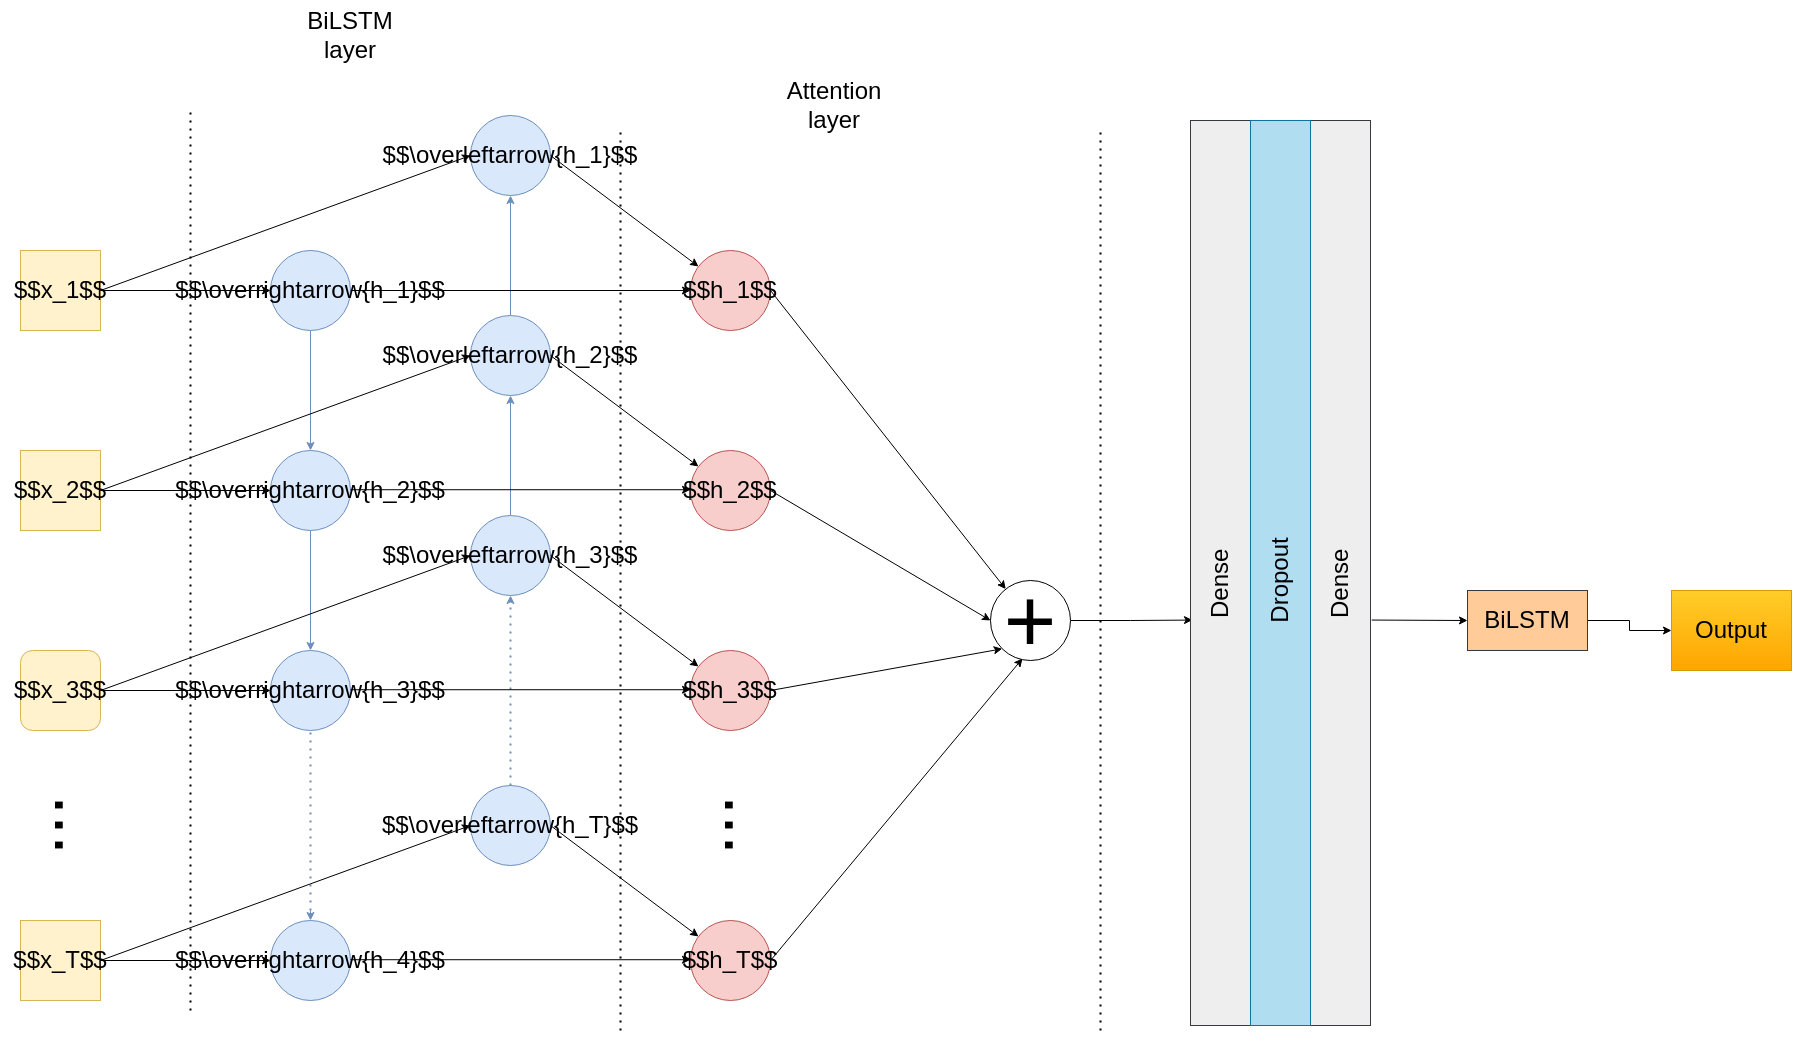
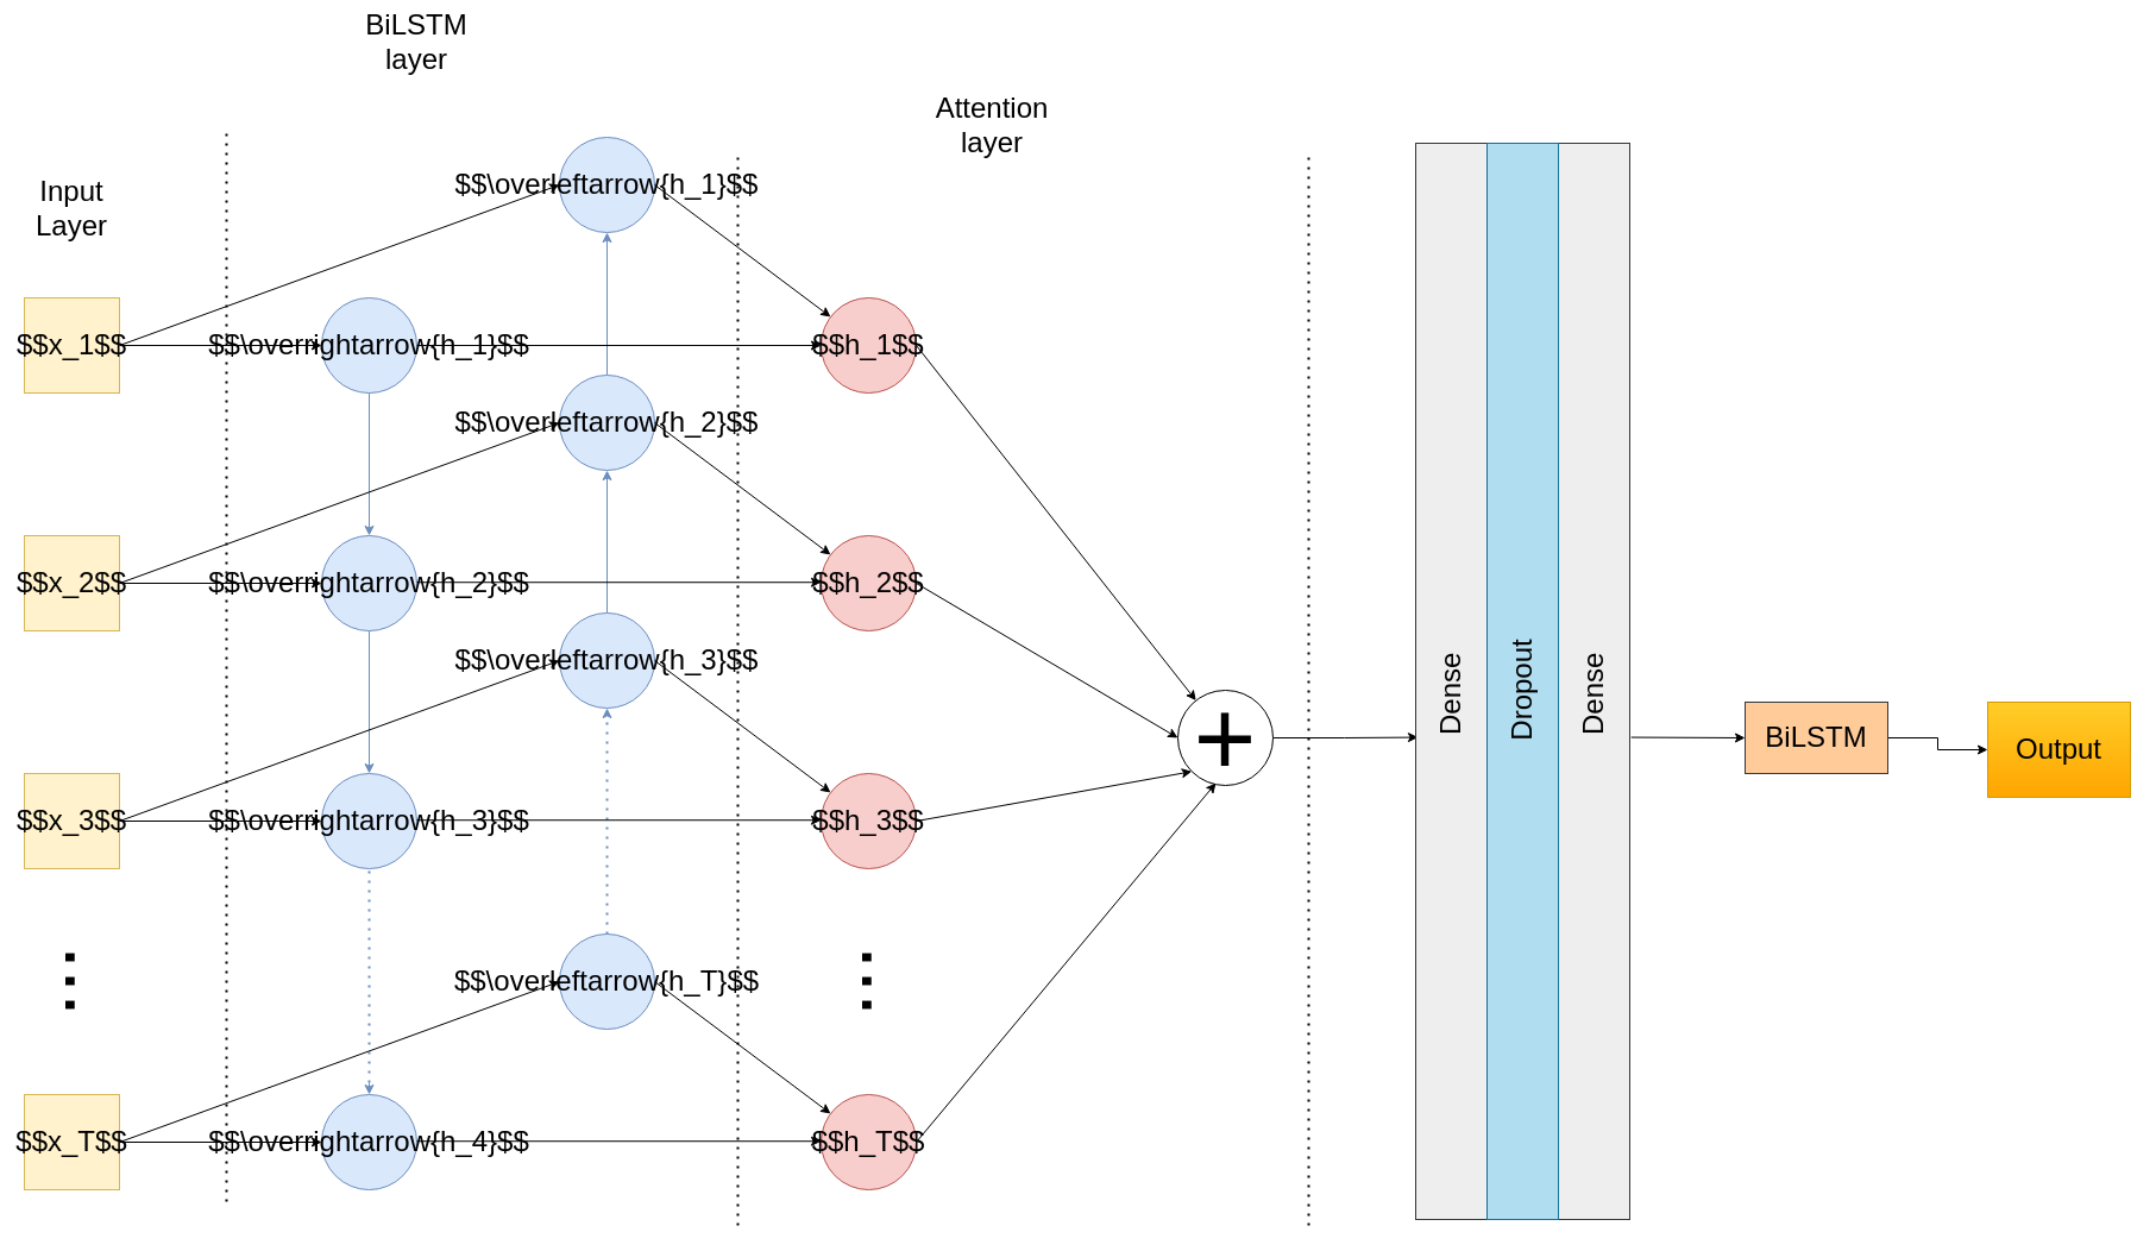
+ <mxCell id="30" value="&lt;font style=&quot;font-size: 24px;&quot;&gt;Input Layer&lt;/font&gt;" style="text;html=1;strokeColor=none;fillColor=none;align=center;verticalAlign=middle;whiteSpace=wrap;rounded=0;movable=0;resizable=0;rotatable=0;deletable=0;editable=0;locked=1;connectable=0;" vertex="1" parent="1"><mxGeometry x="30" y="160" width="60" height="30" as="geometry" /></mxCell>
- <mxCell id="5" value="&lt;font style=&quot;font-size: 24px;&quot;&gt;$$x_3$$&lt;/font&gt;" style="whiteSpace=wrap;html=1;aspect=fixed;fillColor=#fff2cc;strokeColor=#d6b656;movable=0;resizable=0;rotatable=0;deletable=0;editable=0;locked=1;connectable=0;rounded=1;" vertex="1" parent="1"><mxGeometry x="20" y="650" width="80" height="80" as="geometry" /></mxCell>
+ <mxCell id="5" value="&lt;font style=&quot;font-size: 24px;&quot;&gt;$$x_3$$&lt;/font&gt;" style="whiteSpace=wrap;html=1;aspect=fixed;rounded=0;fillColor=#fff2cc;strokeColor=#d6b656;movable=0;resizable=0;rotatable=0;deletable=0;editable=0;locked=1;connectable=0;" vertex="1" parent="1"><mxGeometry x="20" y="650" width="80" height="80" as="geometry" /></mxCell>
